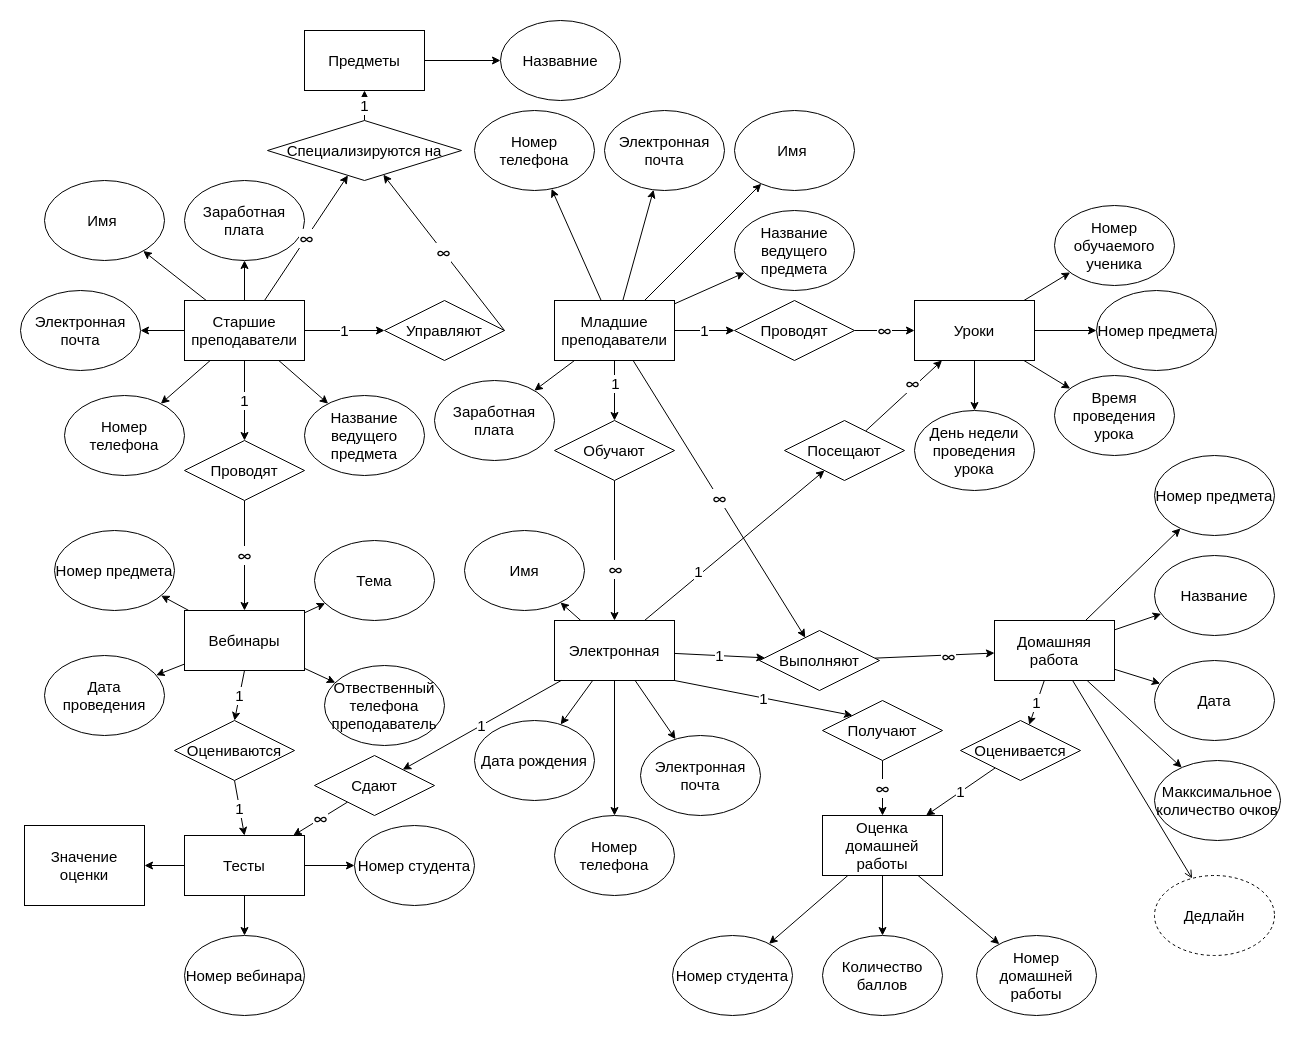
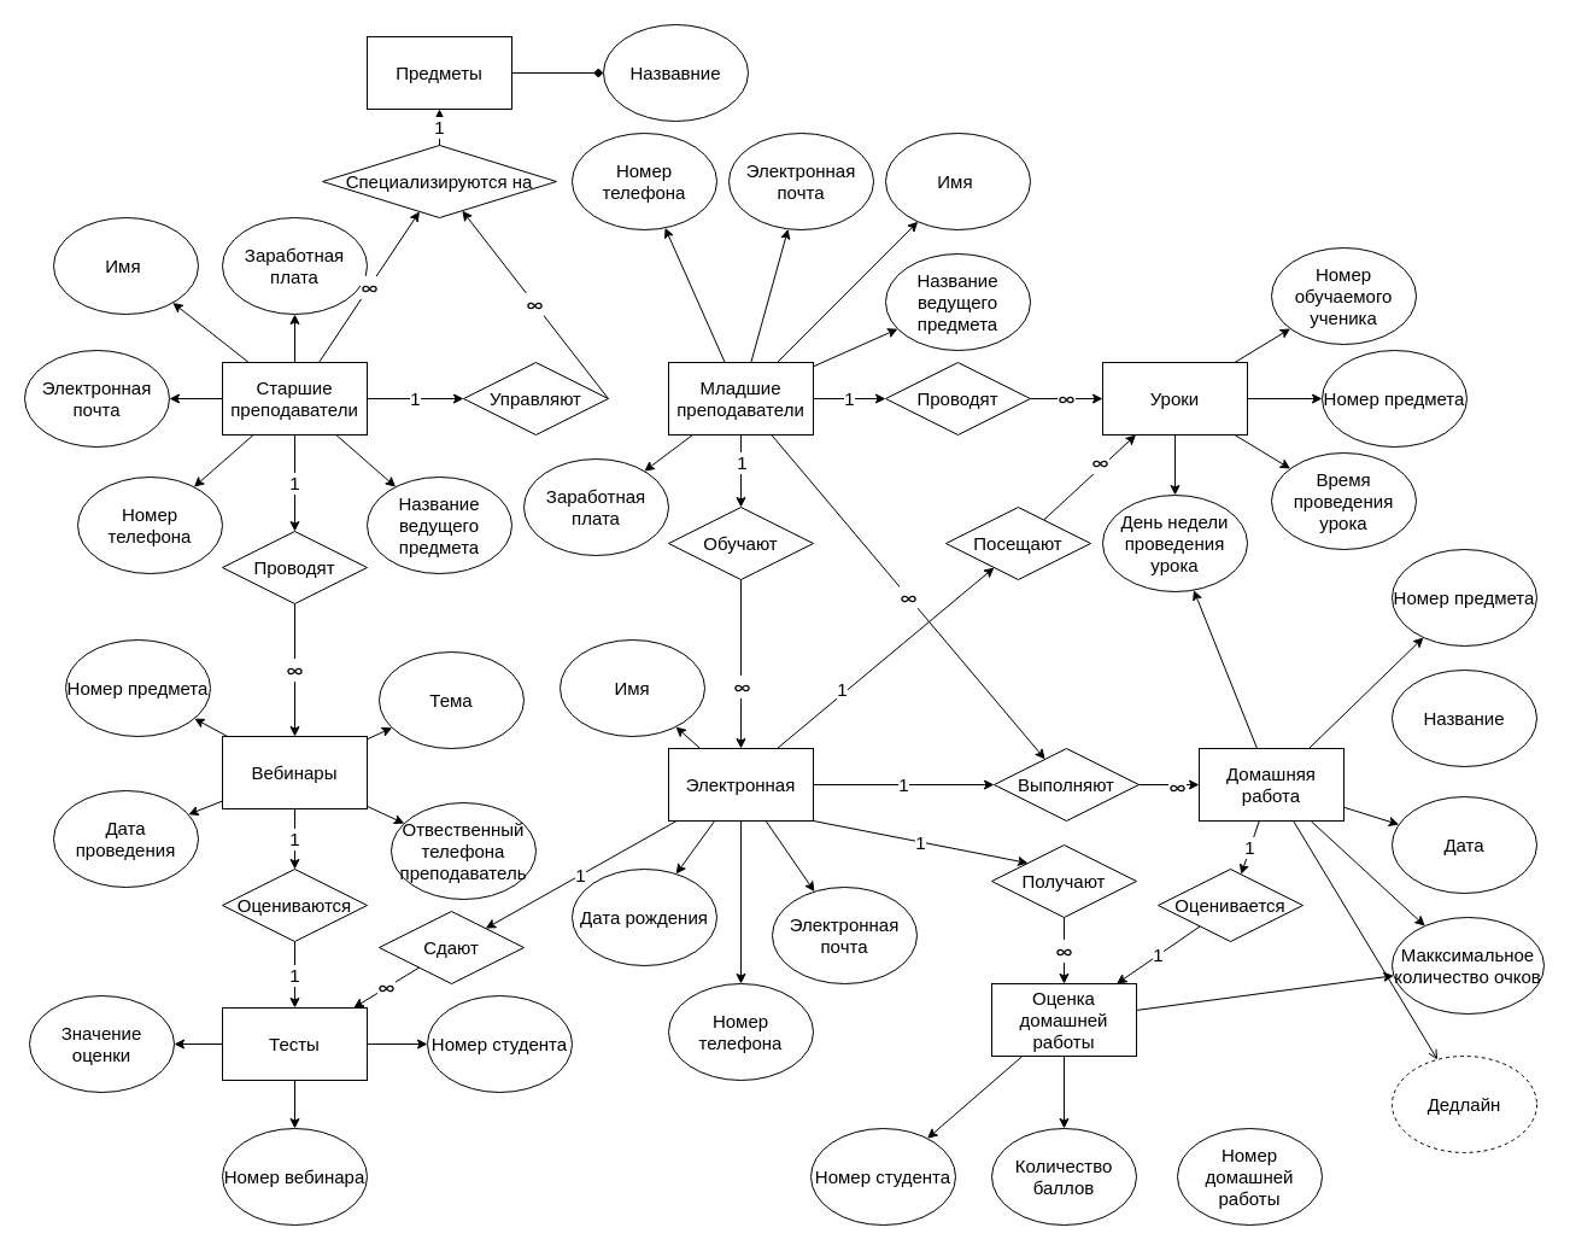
- <mxCell id="43" value="" style="rounded=0;orthogonalLoop=1;jettySize=auto;html=1;fontSize=15;" parent="1" source="44" target="45" edge="1"><mxGeometry relative="1" as="geometry" /></mxCell>
+ <mxCell id="43" value="" style="rounded=0;orthogonalLoop=1;jettySize=auto;html=1;fontSize=15;endArrow=diamond;" parent="1" source="44" target="45" edge="1"><mxGeometry relative="1" as="geometry" /></mxCell>
- <mxCell id="47" value="" style="rounded=0;orthogonalLoop=1;jettySize=auto;html=1;fontSize=15;" parent="1" source="52" target="54" edge="1"><mxGeometry relative="1" as="geometry" /></mxCell>
+ <mxCell id="47" value="" style="rounded=0;orthogonalLoop=1;jettySize=auto;html=1;fontSize=15;" parent="1" source="52" target="25" edge="1"><mxGeometry relative="1" as="geometry" /></mxCell>
- <mxCell id="103" value="Выполняют" style="rhombus;whiteSpace=wrap;html=1;fontSize=15;" parent="1" vertex="1"><mxGeometry x="759" y="630" width="120" height="60" as="geometry" /></mxCell>
+ <mxCell id="103" value="Выполняют" style="rhombus;whiteSpace=wrap;html=1;fontSize=15;" parent="1" vertex="1"><mxGeometry x="824" y="620" width="120" height="60" as="geometry" /></mxCell>
- <mxCell id="109" value="Оцениваются" style="rhombus;whiteSpace=wrap;html=1;fontSize=15;" parent="1" vertex="1"><mxGeometry x="174" y="720" width="120" height="60" as="geometry" /></mxCell>
+ <mxCell id="109" value="Оцениваются" style="rhombus;whiteSpace=wrap;html=1;fontSize=15;" parent="1" vertex="1"><mxGeometry x="184" y="720" width="120" height="60" as="geometry" /></mxCell>
- <mxCell id="95" value="Значение оценки" style="whiteSpace=wrap;html=1;fontSize=15;rounded=0;" parent="1" vertex="1"><mxGeometry x="24" y="825" width="120" height="80" as="geometry" /></mxCell>
+ <mxCell id="95" value="Значение оценки" style="ellipse;whiteSpace=wrap;html=1;fontSize=15;" parent="1" vertex="1"><mxGeometry x="24" y="825" width="120" height="80" as="geometry" /></mxCell>
- <mxCell id="83" value="" style="rounded=0;orthogonalLoop=1;jettySize=auto;html=1;fontSize=15;" parent="1" source="85" target="87" edge="1"><mxGeometry relative="1" as="geometry" /></mxCell>
+ <mxCell id="83" value="" style="rounded=0;orthogonalLoop=1;jettySize=auto;html=1;fontSize=15;" parent="1" source="85" target="57" edge="1"><mxGeometry relative="1" as="geometry" /></mxCell>
